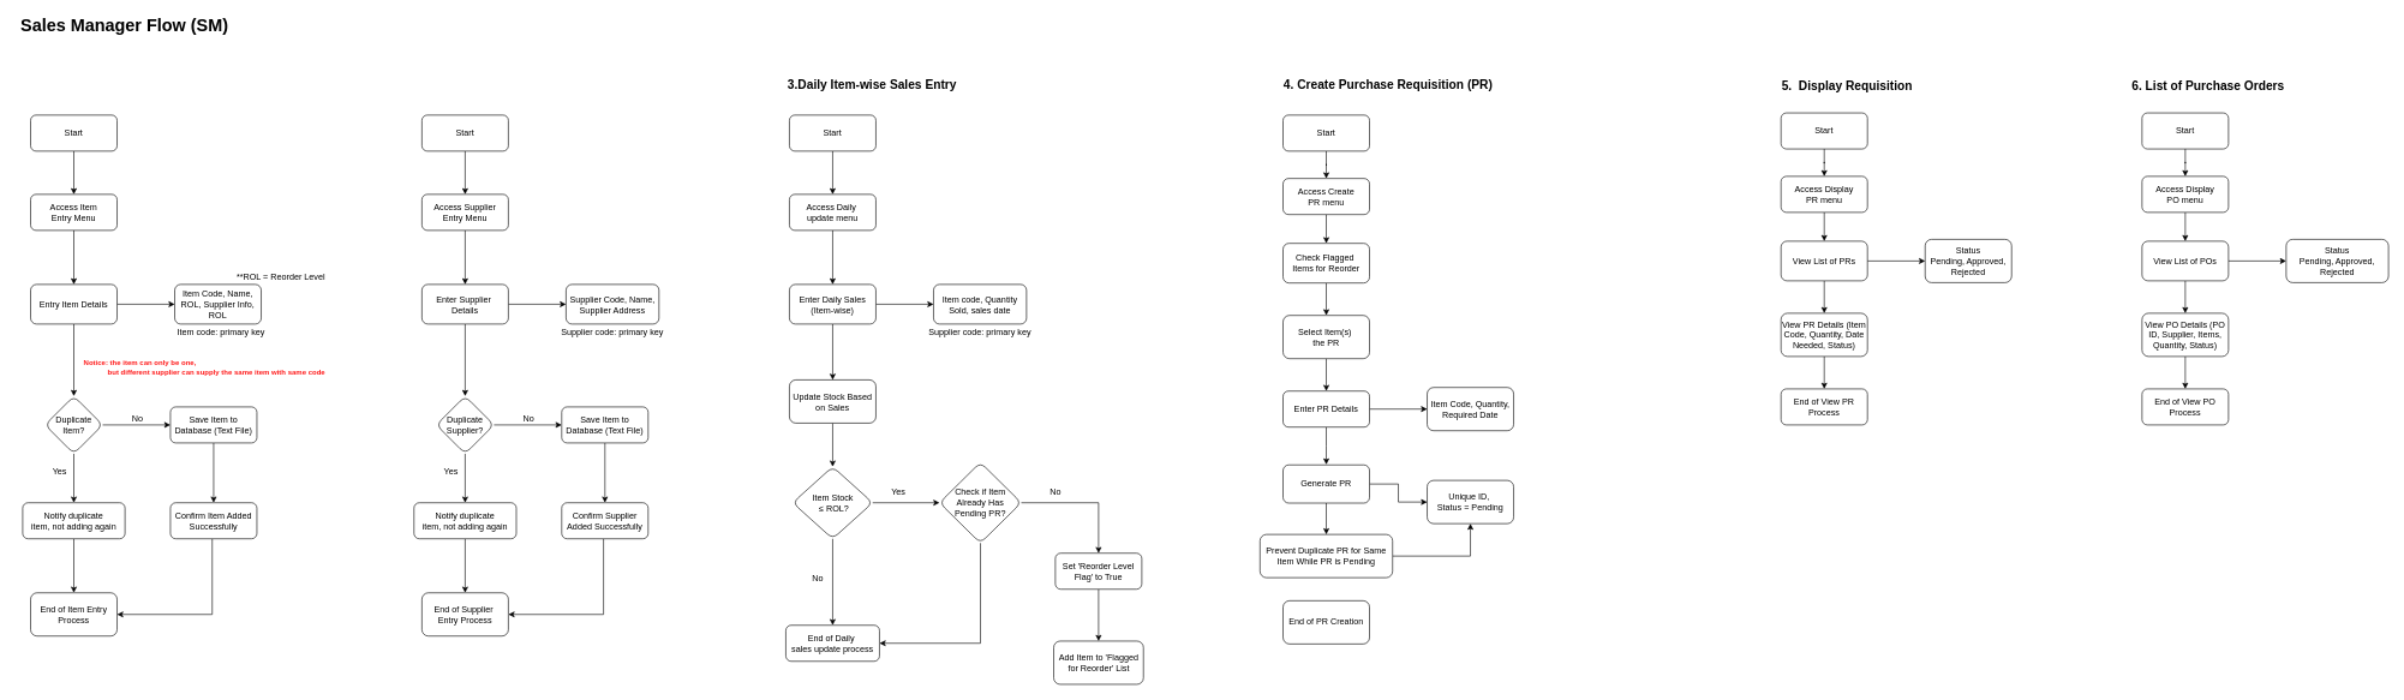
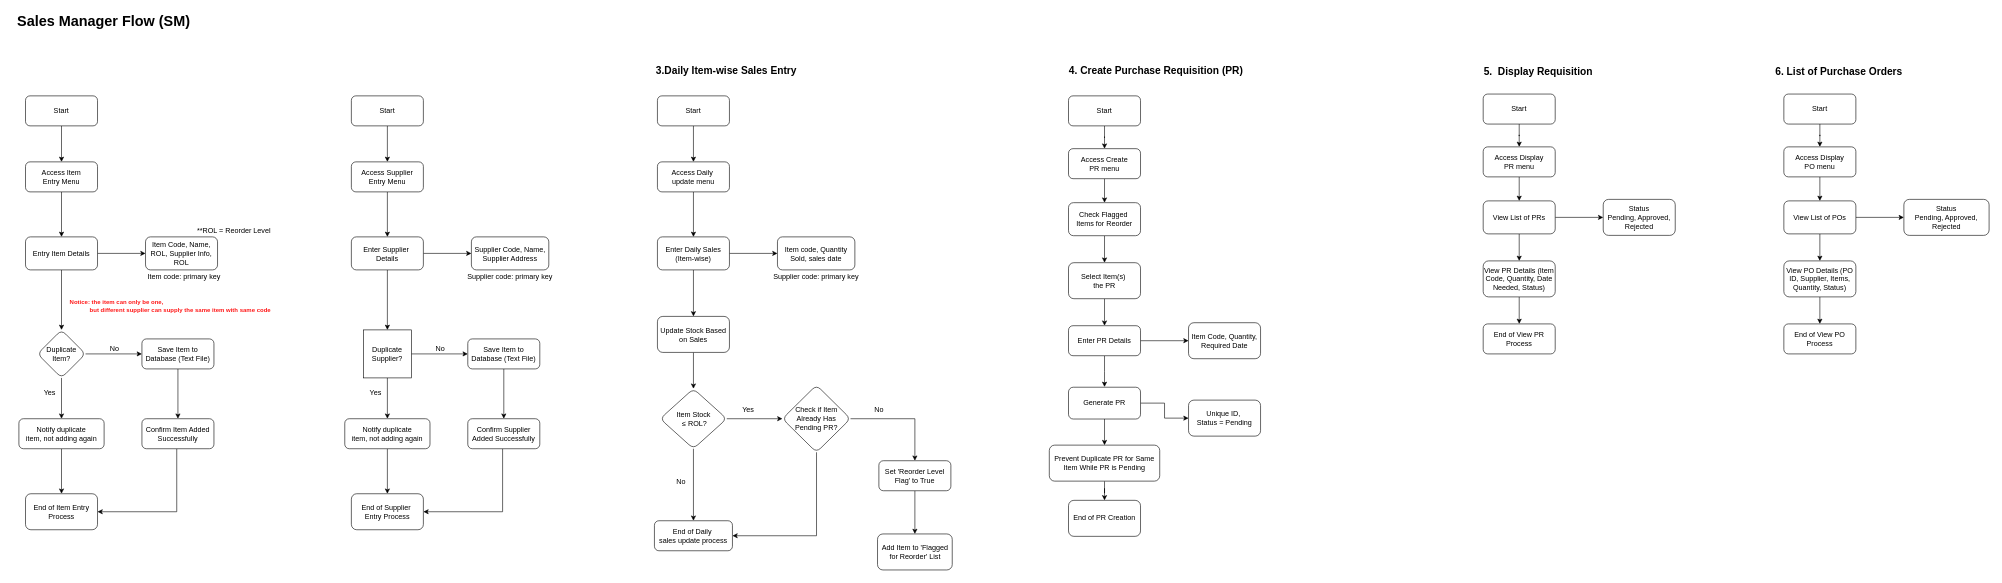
- <mxCell id="36" value="Duplicate&lt;div&gt;Supplier?&lt;/div&gt;" style="rhombus;whiteSpace=wrap;html=1;rounded=1;" parent="1" vertex="1"><mxGeometry x="605" y="549" width="80" height="80" as="geometry" /></mxCell>
+ <mxCell id="36" value="Duplicate&lt;div&gt;Supplier?&lt;/div&gt;" style="whiteSpace=wrap;html=1;rounded=0;" parent="1" vertex="1"><mxGeometry x="605" y="549" width="80" height="80" as="geometry" /></mxCell>
- <mxCell id="89" value="" style="edgeStyle=orthogonalEdgeStyle;rounded=0;orthogonalLoop=1;jettySize=auto;html=1;" parent="1" source="90" target="88" edge="1"><mxGeometry relative="1" as="geometry" /></mxCell>
+ <mxCell id="89" value="" style="edgeStyle=orthogonalEdgeStyle;rounded=0;orthogonalLoop=1;jettySize=auto;html=1;" parent="1" source="90" target="91" edge="1"><mxGeometry relative="1" as="geometry" /></mxCell>
